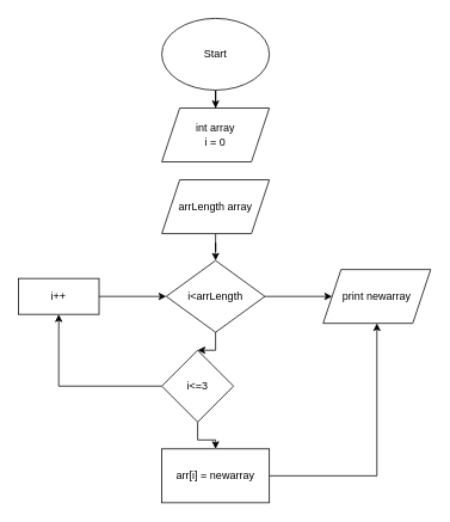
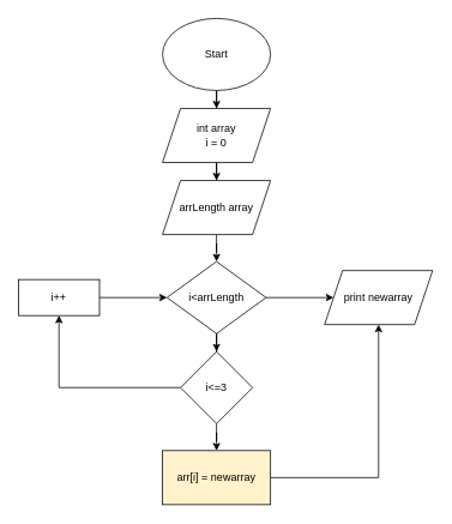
+ <mxCell id="4" value="" style="edgeStyle=orthogonalEdgeStyle;rounded=0;orthogonalLoop=1;jettySize=auto;html=1;" edge="1" parent="1" source="5" target="7"><mxGeometry relative="1" as="geometry" /></mxCell>
- <mxCell id="16" value="i&amp;lt;=3" style="rhombus;whiteSpace=wrap;html=1;fillColor=#FFFFFF;" vertex="1" parent="1"><mxGeometry x="180" y="390" width="80" height="80" as="geometry" /></mxCell>
+ <mxCell id="16" value="i&amp;lt;=3" style="rhombus;whiteSpace=wrap;html=1;fillColor=#FFFFFF;" vertex="1" parent="1"><mxGeometry x="200" y="390" width="80" height="80" as="geometry" /></mxCell>
- <mxCell id="12" value="arr[i] = newarray" style="whiteSpace=wrap;html=1;" vertex="1" parent="1"><mxGeometry x="180" y="500" width="120" height="60" as="geometry" /></mxCell>
+ <mxCell id="12" value="arr[i] = newarray" style="whiteSpace=wrap;html=1;fillColor=#fff2cc;" vertex="1" parent="1"><mxGeometry x="180" y="500" width="120" height="60" as="geometry" /></mxCell>
